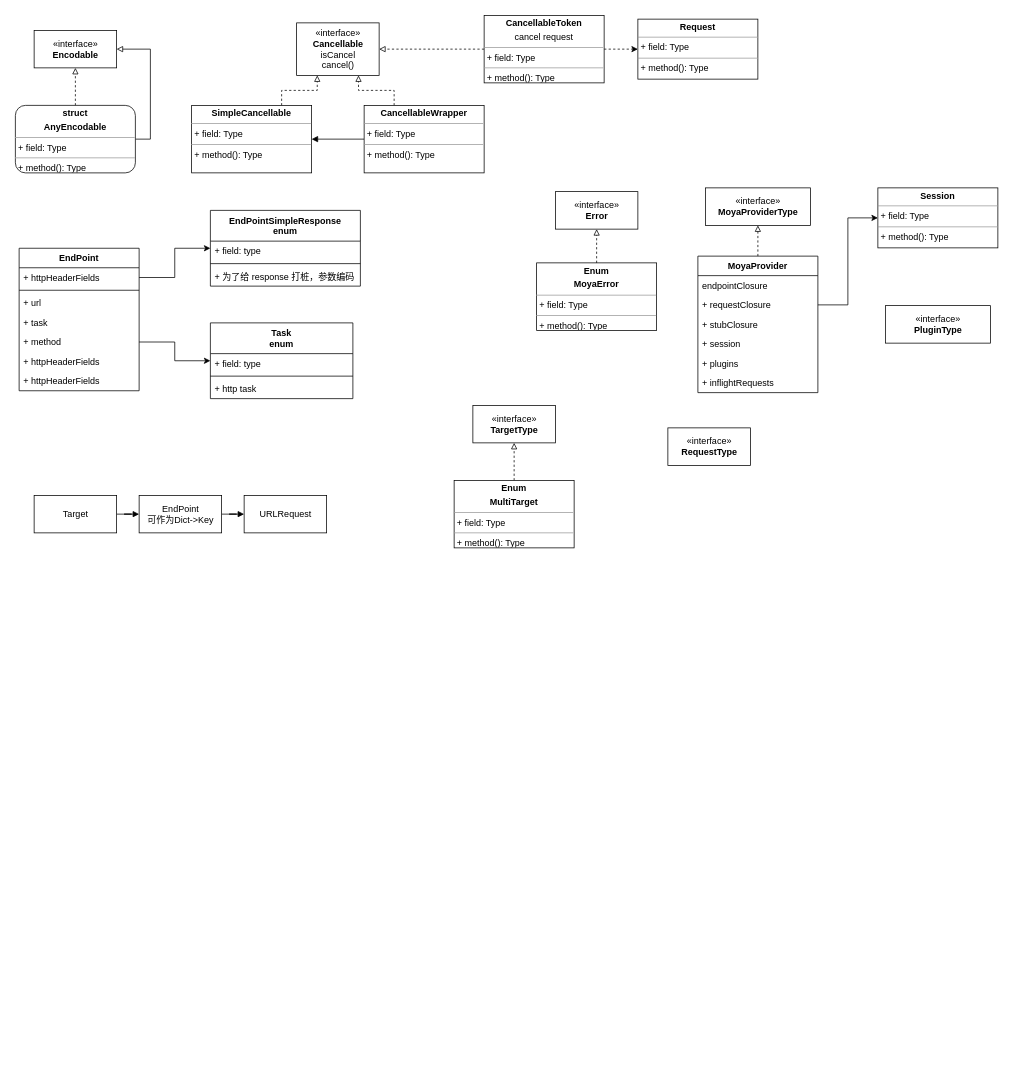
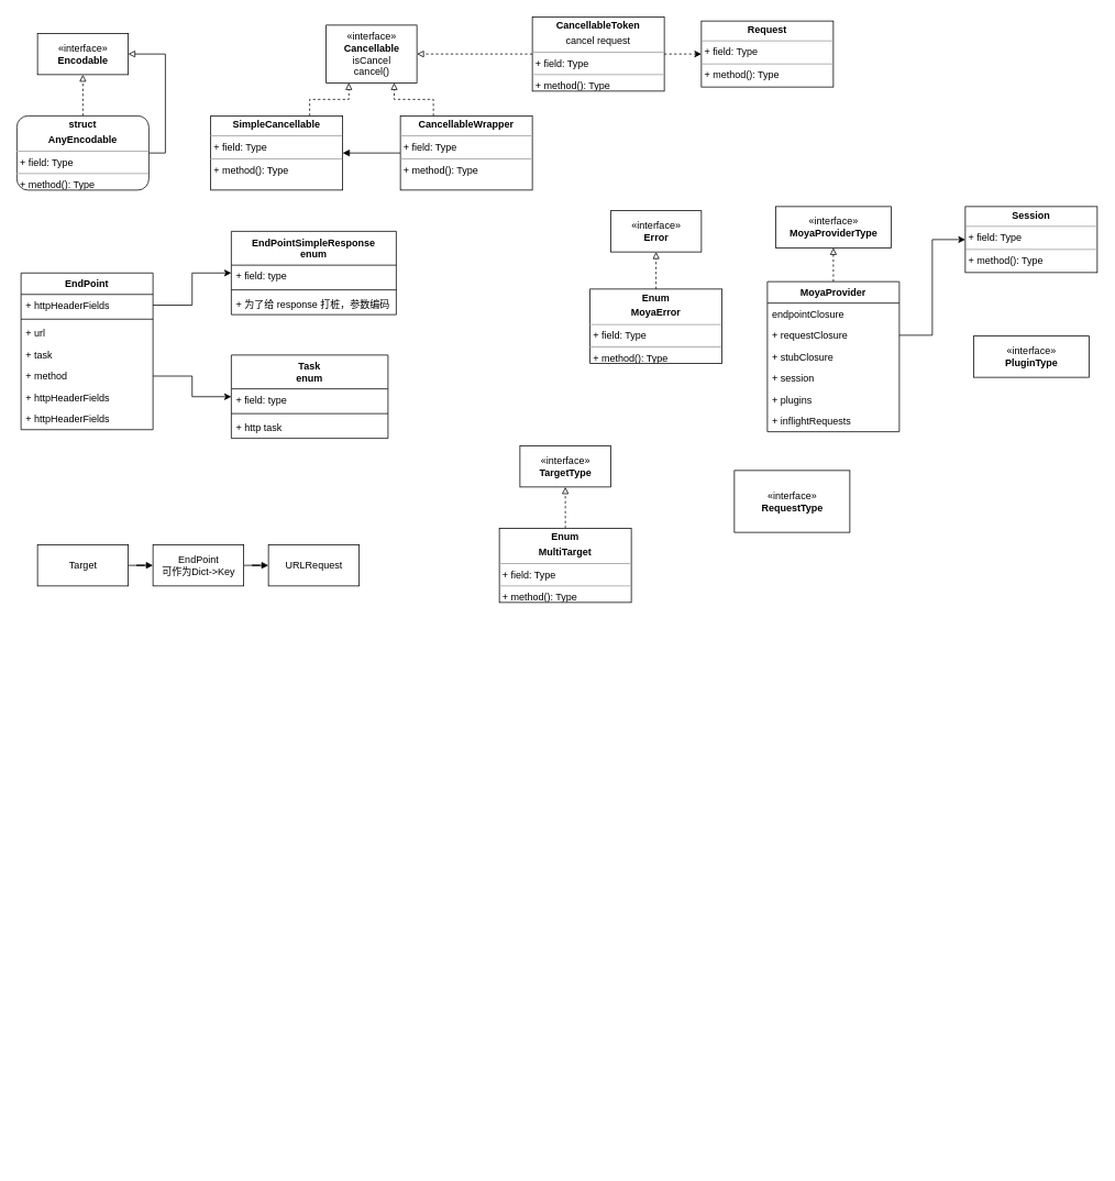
- <mxCell id="57" value="«interface»&lt;br&gt;&lt;b&gt;RequestType&lt;/b&gt;" style="html=1;" vertex="1" parent="1"><mxGeometry x="890" y="570" width="110" height="50" as="geometry" /></mxCell>
+ <mxCell id="57" value="«interface»&lt;br&gt;&lt;b&gt;RequestType&lt;/b&gt;" style="html=1;" vertex="1" parent="1"><mxGeometry x="890" y="570" width="140" height="75" as="geometry" /></mxCell>
